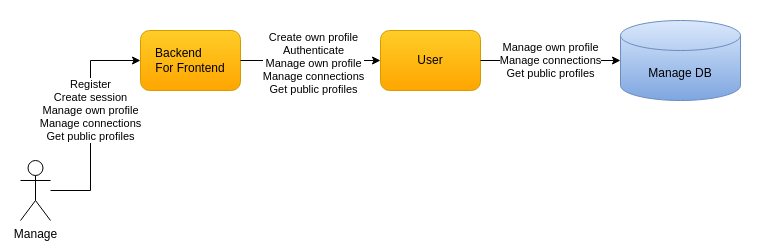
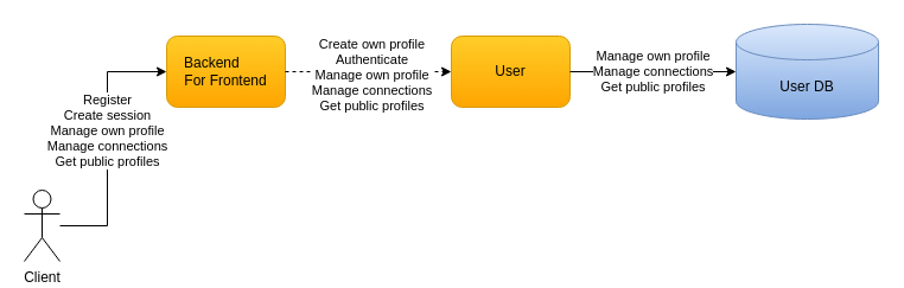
- <mxCell id="8" value="Create own profile&lt;br style=&quot;border-color: var(--border-color);&quot;&gt;Authenticate&lt;br style=&quot;border-color: var(--border-color);&quot;&gt;Manage own profile&lt;br style=&quot;border-color: var(--border-color);&quot;&gt;Manage connections&lt;br style=&quot;border-color: var(--border-color);&quot;&gt;Get public profiles" style="endArrow=classic;html=1;entryX=0;entryY=0.5;entryDx=0;entryDy=0;exitX=1;exitY=0.5;exitDx=0;exitDy=0;" parent="1" source="4" target="5" edge="1"><mxGeometry x="0.044" y="-3" width="50" height="50" relative="1" as="geometry"><mxPoint x="270" y="40" as="sourcePoint" /><mxPoint x="370" y="290" as="targetPoint" /><mxPoint as="offset" /></mxGeometry></mxCell>
+ <mxCell id="8" value="Create own profile&lt;br style=&quot;border-color: var(--border-color);&quot;&gt;Authenticate&lt;br style=&quot;border-color: var(--border-color);&quot;&gt;Manage own profile&lt;br style=&quot;border-color: var(--border-color);&quot;&gt;Manage connections&lt;br style=&quot;border-color: var(--border-color);&quot;&gt;Get public profiles" style="endArrow=classic;html=1;entryX=0;entryY=0.5;entryDx=0;entryDy=0;exitX=1;exitY=0.5;exitDx=0;exitDy=0;dashed=1;" parent="1" source="4" target="5" edge="1"><mxGeometry x="0.044" y="-3" width="50" height="50" relative="1" as="geometry"><mxPoint x="270" y="40" as="sourcePoint" /><mxPoint x="370" y="290" as="targetPoint" /><mxPoint as="offset" /></mxGeometry></mxCell>
- <mxCell id="6" value="Manage DB" style="shape=cylinder3;whiteSpace=wrap;html=1;boundedLbl=1;backgroundOutline=1;size=15;gradientColor=#7ea6e0;fillColor=#dae8fc;strokeColor=#6c8ebf;" parent="1" vertex="1"><mxGeometry x="620" y="20" width="120" height="80" as="geometry" /></mxCell>
+ <mxCell id="6" value="User DB" style="shape=cylinder3;whiteSpace=wrap;html=1;boundedLbl=1;backgroundOutline=1;size=15;gradientColor=#7ea6e0;fillColor=#dae8fc;strokeColor=#6c8ebf;" parent="1" vertex="1"><mxGeometry x="620" y="20" width="120" height="80" as="geometry" /></mxCell>
- <mxCell id="3" value="Manage" style="shape=umlActor;verticalLabelPosition=bottom;verticalAlign=top;html=1;outlineConnect=0;" parent="1" vertex="1"><mxGeometry x="20" y="160" width="30" height="60" as="geometry" /></mxCell>
+ <mxCell id="3" value="Client" style="shape=umlActor;verticalLabelPosition=bottom;verticalAlign=top;html=1;outlineConnect=0;" parent="1" vertex="1"><mxGeometry x="20" y="160" width="30" height="60" as="geometry" /></mxCell>
